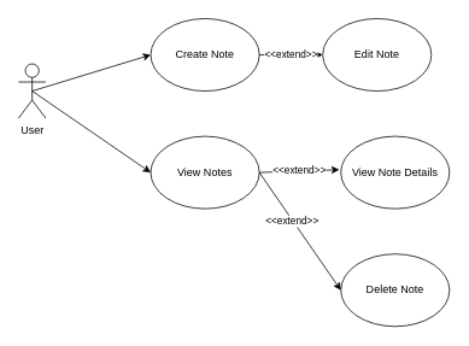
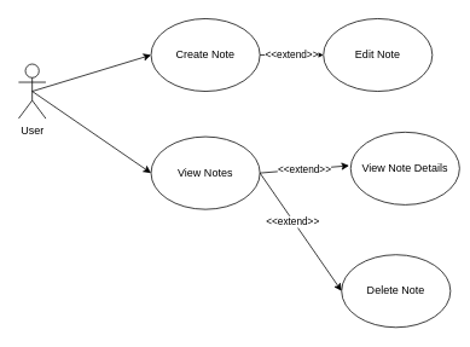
- <mxCell id="11" value="View Note Details" style="ellipse;whiteSpace=wrap;html=1;" vertex="1" parent="1"><mxGeometry x="376" y="150" width="120" height="80" as="geometry" /></mxCell>
+ <mxCell id="11" value="View Note Details" style="ellipse;whiteSpace=wrap;html=1;" vertex="1" parent="1"><mxGeometry x="386" y="145" width="120" height="80" as="geometry" /></mxCell>
